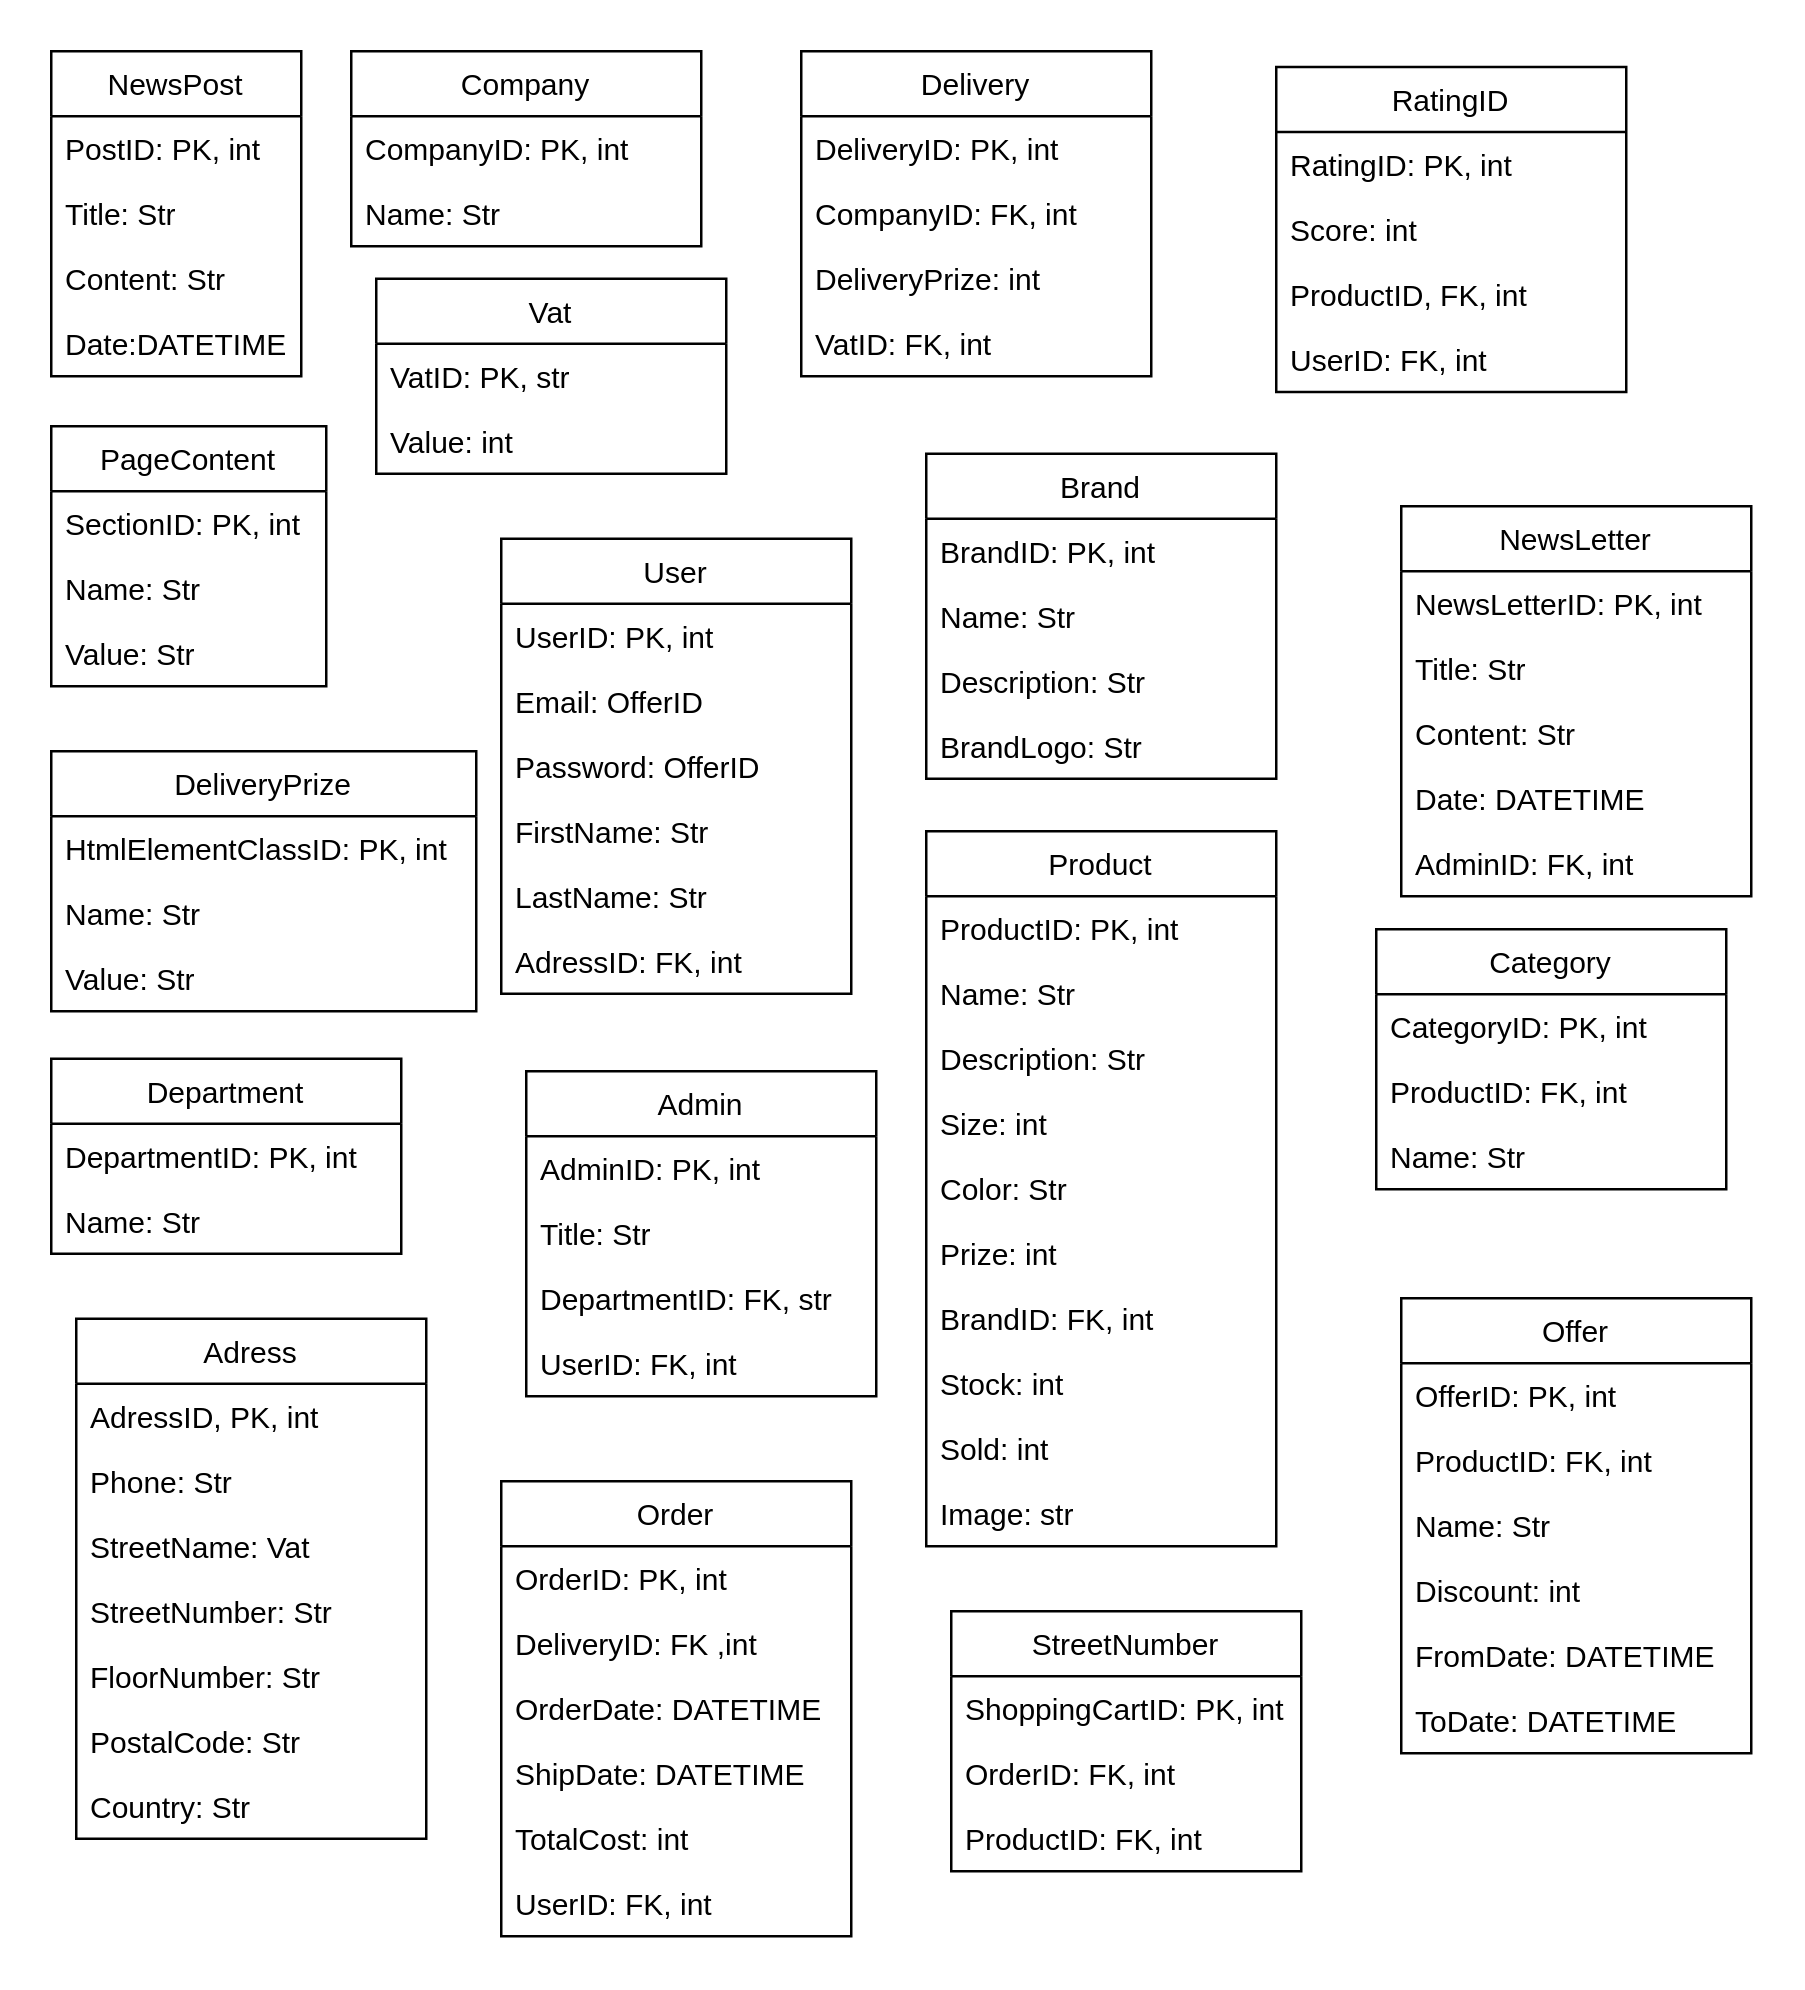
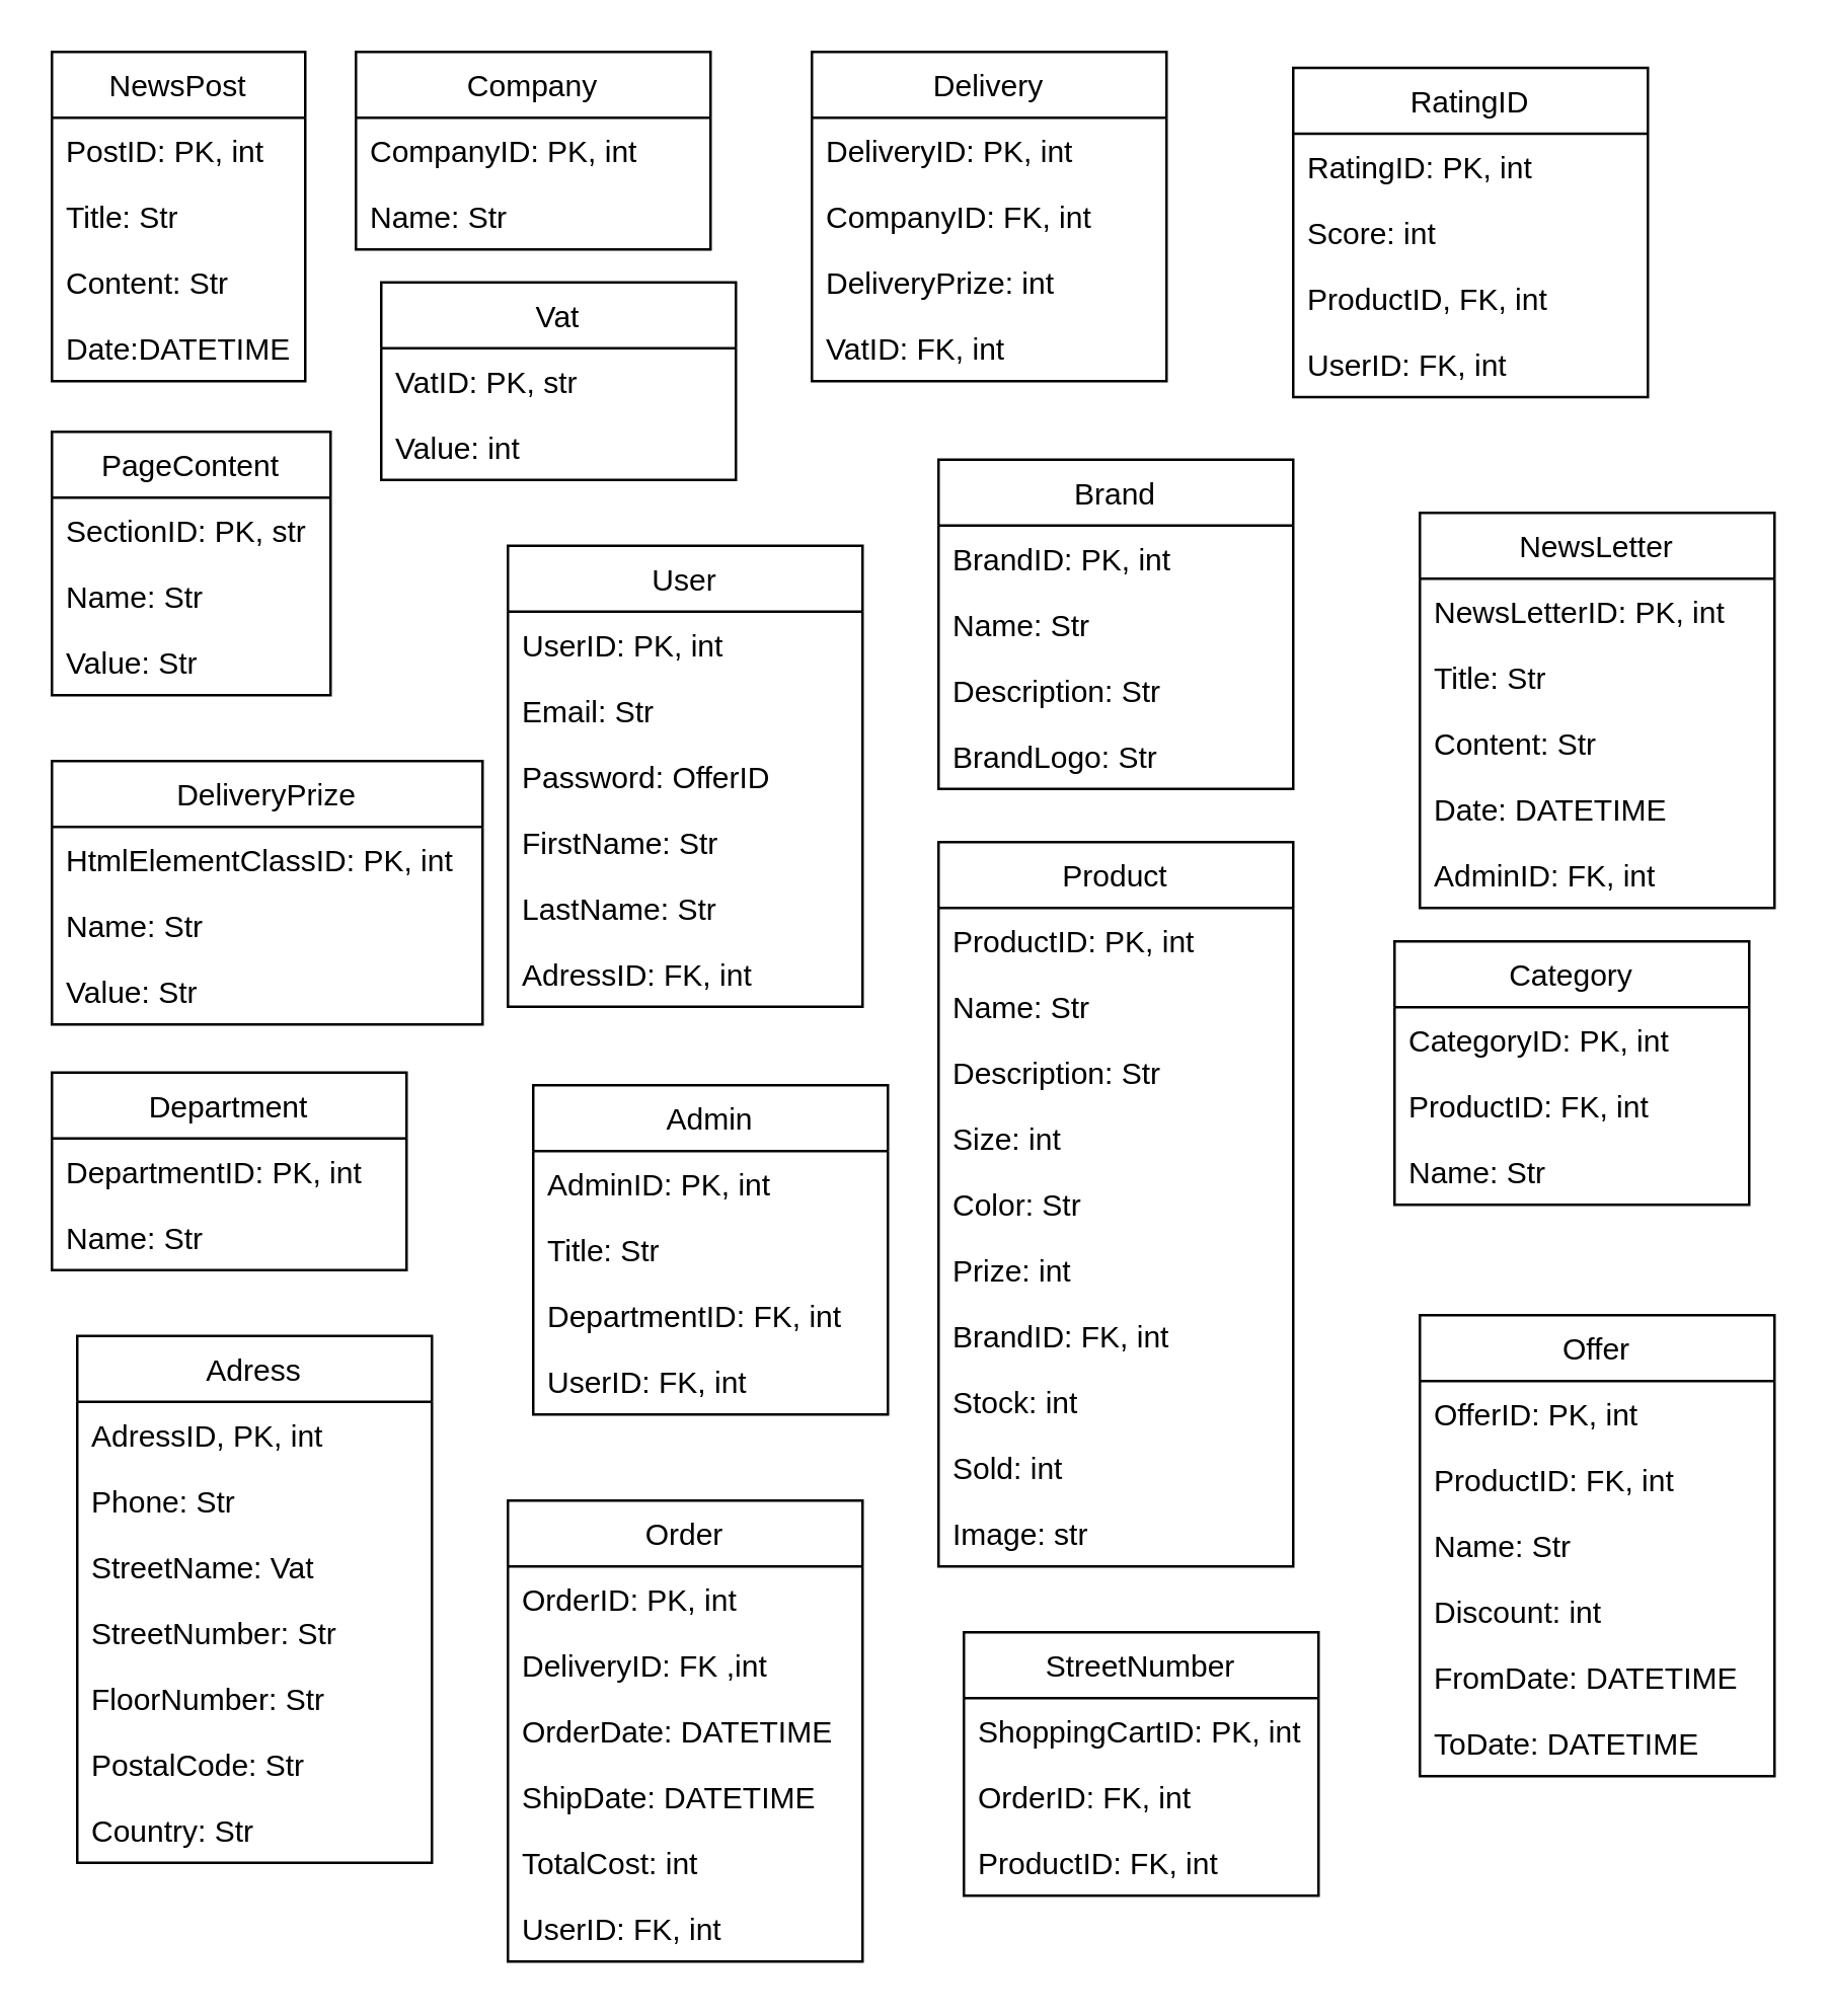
- <mxCell id="8" value="SectionID: PK, int" style="text;strokeColor=none;fillColor=none;align=left;verticalAlign=top;spacingLeft=4;spacingRight=4;overflow=hidden;rotatable=0;points=[[0,0.5],[1,0.5]];portConstraint=eastwest;" parent="7" vertex="1"><mxGeometry y="26" width="110" height="26" as="geometry" /></mxCell>
+ <mxCell id="8" value="SectionID: PK, str" style="text;strokeColor=none;fillColor=none;align=left;verticalAlign=top;spacingLeft=4;spacingRight=4;overflow=hidden;rotatable=0;points=[[0,0.5],[1,0.5]];portConstraint=eastwest;" parent="7" vertex="1"><mxGeometry y="26" width="110" height="26" as="geometry" /></mxCell>
- <mxCell id="31" value="Email: OfferID" style="text;strokeColor=none;fillColor=none;align=left;verticalAlign=top;spacingLeft=4;spacingRight=4;overflow=hidden;rotatable=0;points=[[0,0.5],[1,0.5]];portConstraint=eastwest;" parent="29" vertex="1"><mxGeometry y="52" width="140" height="26" as="geometry" /></mxCell>
+ <mxCell id="31" value="Email: Str" style="text;strokeColor=none;fillColor=none;align=left;verticalAlign=top;spacingLeft=4;spacingRight=4;overflow=hidden;rotatable=0;points=[[0,0.5],[1,0.5]];portConstraint=eastwest;" parent="29" vertex="1"><mxGeometry y="52" width="140" height="26" as="geometry" /></mxCell>
- <mxCell id="24" value="DepartmentID: FK, str" style="text;strokeColor=none;fillColor=none;align=left;verticalAlign=top;spacingLeft=4;spacingRight=4;overflow=hidden;rotatable=0;points=[[0,0.5],[1,0.5]];portConstraint=eastwest;" parent="21" vertex="1"><mxGeometry y="78" width="140" height="26" as="geometry" /></mxCell>
+ <mxCell id="24" value="DepartmentID: FK, int" style="text;strokeColor=none;fillColor=none;align=left;verticalAlign=top;spacingLeft=4;spacingRight=4;overflow=hidden;rotatable=0;points=[[0,0.5],[1,0.5]];portConstraint=eastwest;" parent="21" vertex="1"><mxGeometry y="78" width="140" height="26" as="geometry" /></mxCell>
